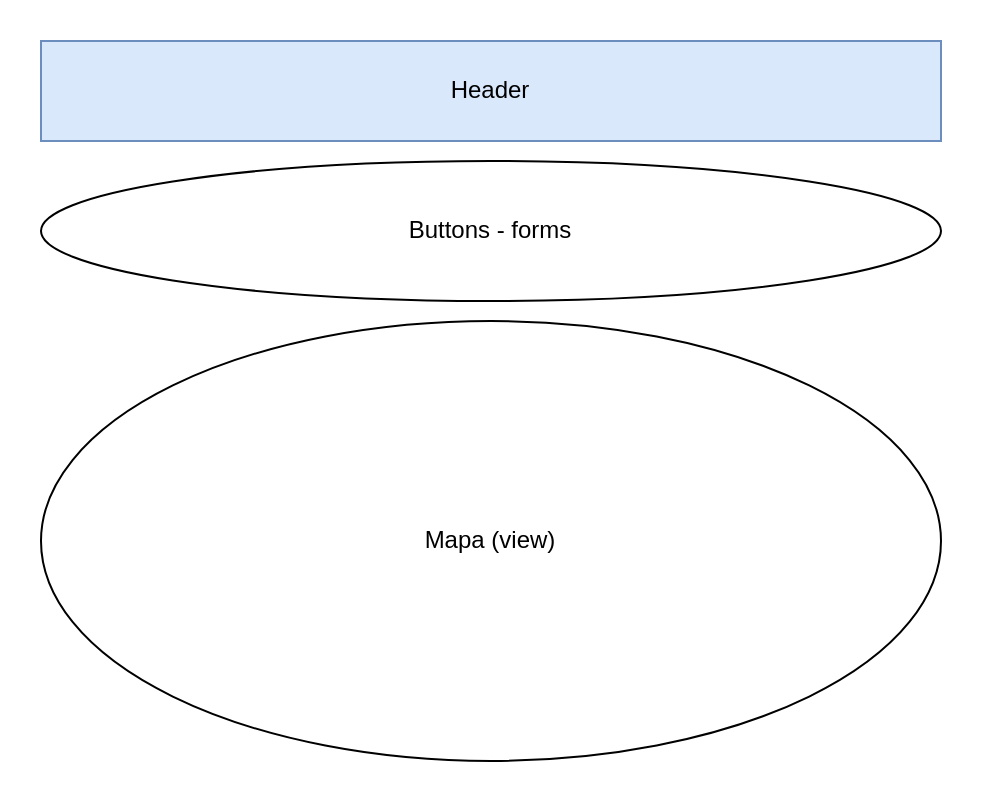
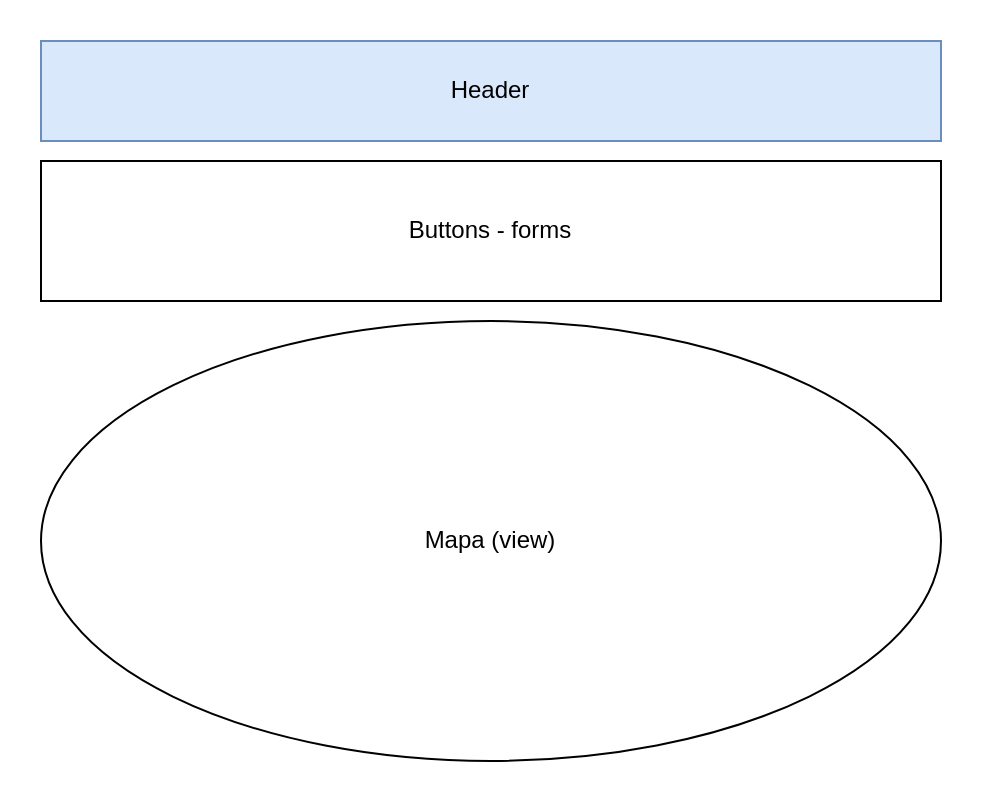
- <mxCell id="3" value="Buttons - forms" style="ellipse;whiteSpace=wrap;html=1;" vertex="1" parent="1"><mxGeometry x="20" y="80" width="450" height="70" as="geometry" /></mxCell>
+ <mxCell id="3" value="Buttons - forms" style="rounded=0;whiteSpace=wrap;html=1;" vertex="1" parent="1"><mxGeometry x="20" y="80" width="450" height="70" as="geometry" /></mxCell>
